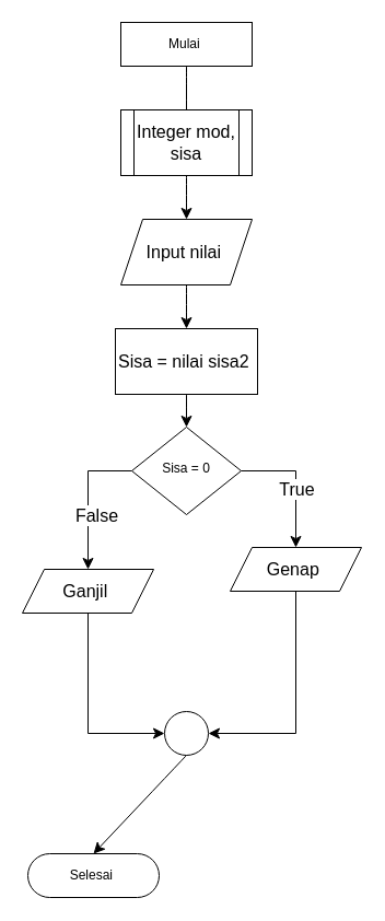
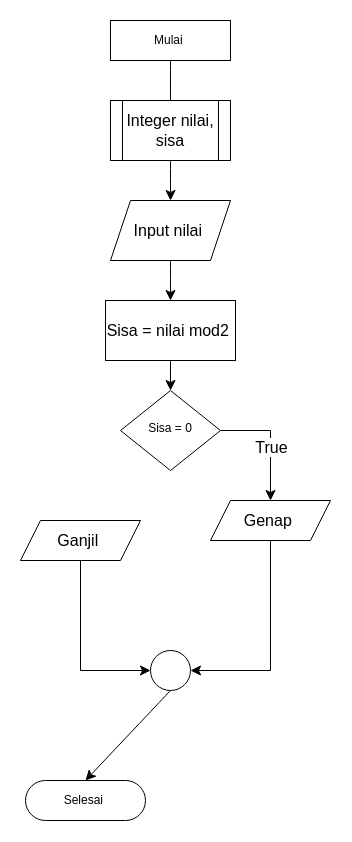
- <mxCell id="5" value="Integer mod, sisa" style="shape=process;whiteSpace=wrap;html=1;backgroundOutline=1;fontSize=16;" vertex="1" parent="1"><mxGeometry x="110" y="100" width="120" height="60" as="geometry" /></mxCell>
+ <mxCell id="5" value="Integer nilai, sisa" style="shape=process;whiteSpace=wrap;html=1;backgroundOutline=1;fontSize=16;" vertex="1" parent="1"><mxGeometry x="110" y="100" width="120" height="60" as="geometry" /></mxCell>
- <mxCell id="7" value="Sisa = nilai sisa2&amp;nbsp;" style="whiteSpace=wrap;html=1;fontSize=16;" vertex="1" parent="1"><mxGeometry x="105" y="300" width="130" height="60" as="geometry" /></mxCell>
+ <mxCell id="7" value="Sisa = nilai mod2&amp;nbsp;" style="whiteSpace=wrap;html=1;fontSize=16;" vertex="1" parent="1"><mxGeometry x="105" y="300" width="130" height="60" as="geometry" /></mxCell>
- <mxCell id="16" value="" style="edgeStyle=segmentEdgeStyle;endArrow=classic;html=1;curved=0;rounded=0;endSize=8;startSize=8;sourcePerimeterSpacing=0;targetPerimeterSpacing=0;fontSize=12;exitX=0;exitY=0.5;exitDx=0;exitDy=0;entryX=0.5;entryY=0;entryDx=0;entryDy=0;" edge="1" parent="1" source="2" target="8"><mxGeometry width="140" relative="1" as="geometry"><mxPoint x="200" y="360" as="sourcePoint" /><mxPoint x="340" y="420" as="targetPoint" /><Array as="points"><mxPoint x="80" y="430" /></Array></mxGeometry></mxCell>
- <mxCell id="17" value="False" style="edgeLabel;html=1;align=center;verticalAlign=middle;resizable=0;points=[];fontSize=16;" vertex="1" connectable="0" parent="16"><mxGeometry x="0.224" y="7" relative="1" as="geometry"><mxPoint as="offset" /></mxGeometry></mxCell>
